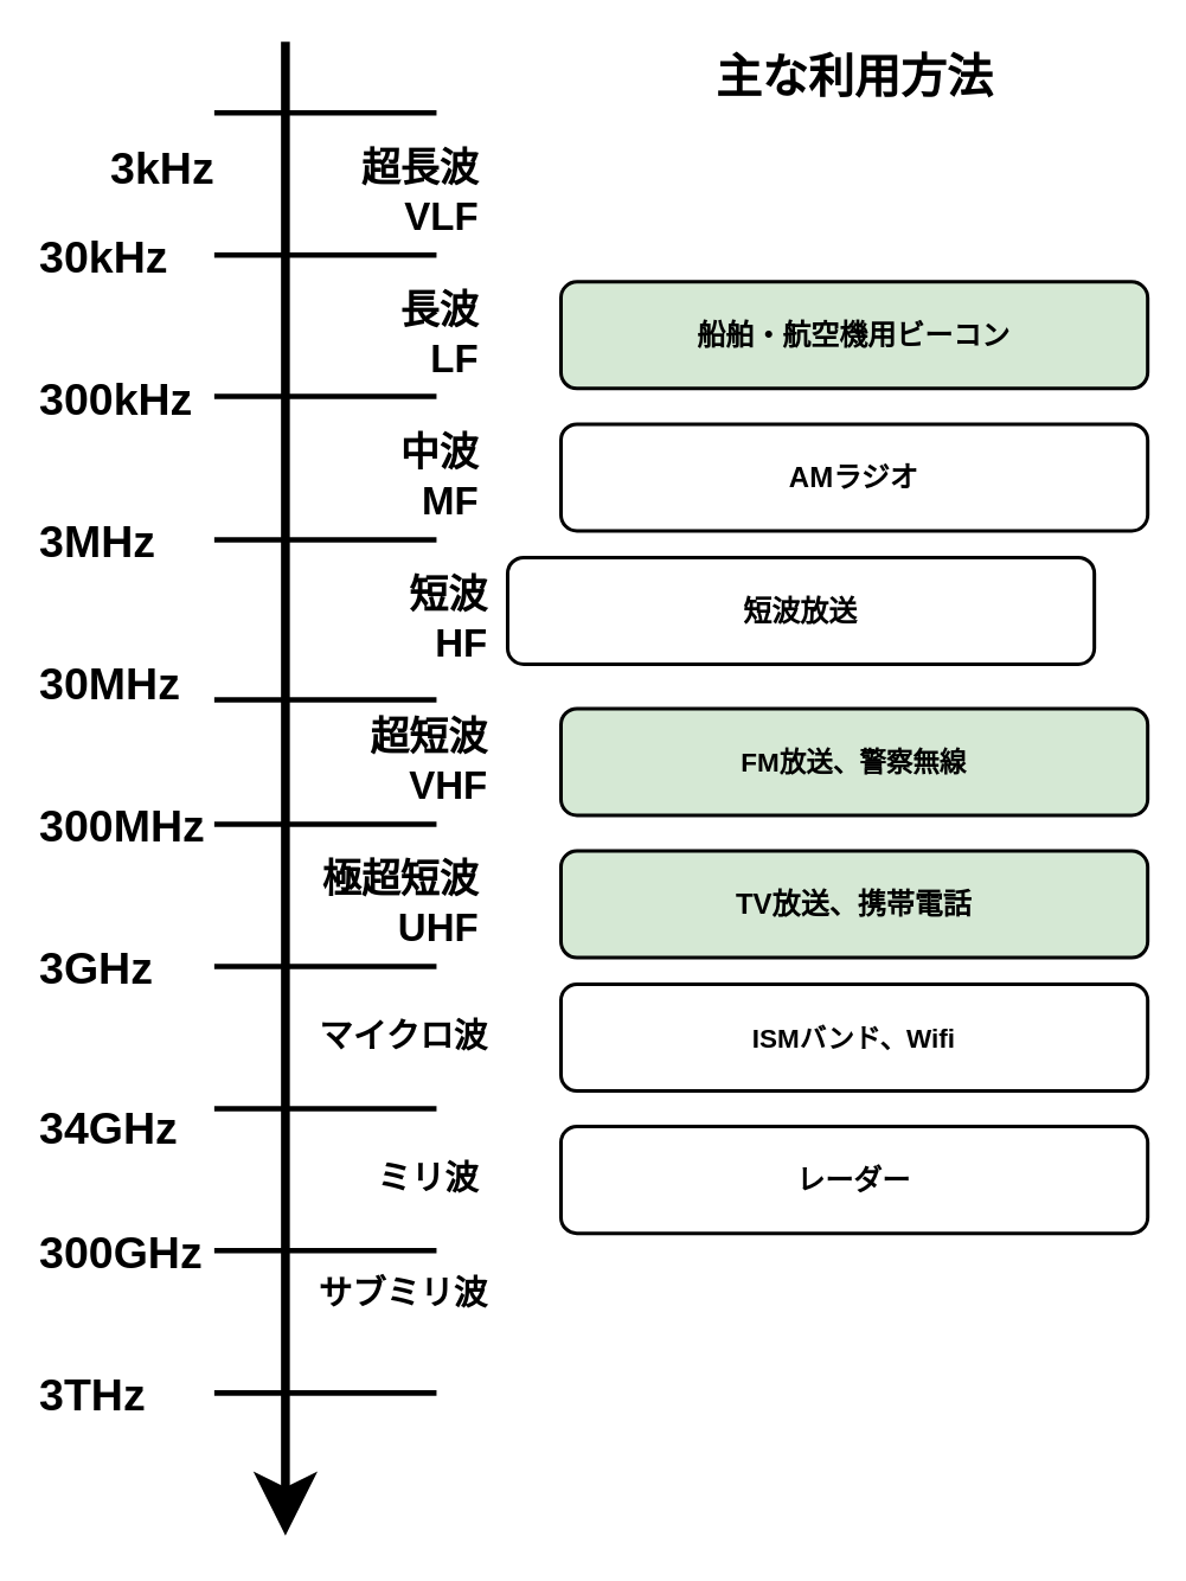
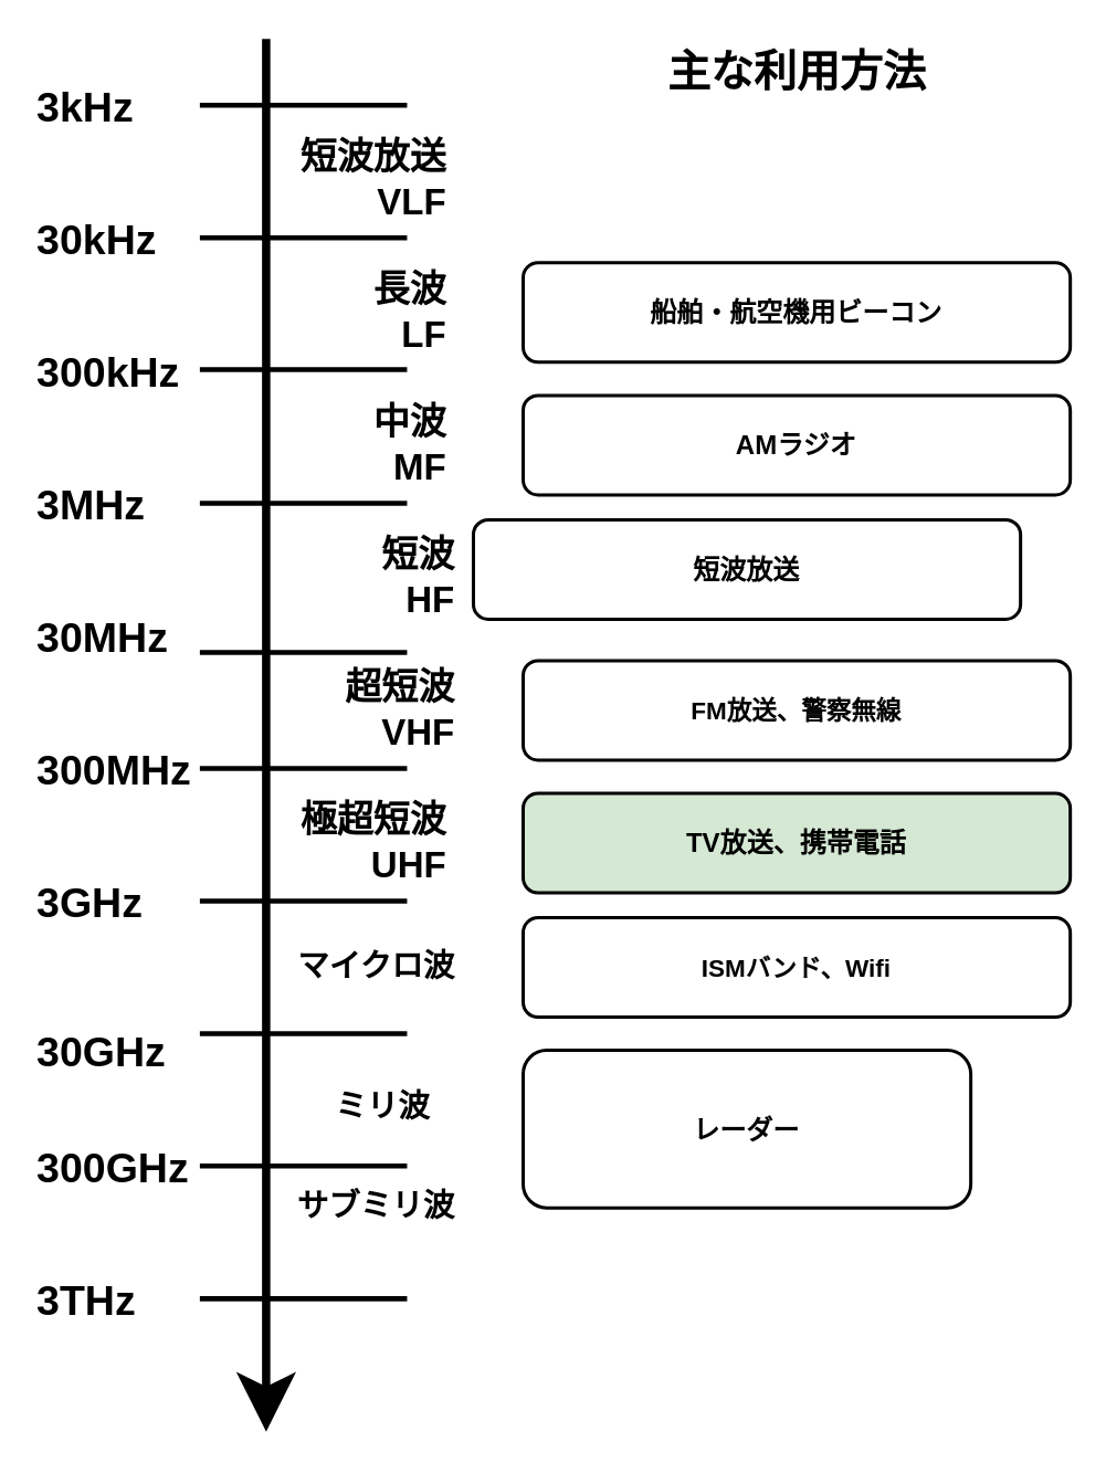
- <mxCell id="4" value="&lt;font&gt;3kHz&lt;/font&gt;" style="text;html=1;align=left;verticalAlign=middle;resizable=0;points=[];autosize=1;strokeColor=none;fillColor=none;strokeWidth=2;fontSize=25;fontStyle=1" vertex="1" parent="1"><mxGeometry x="60" y="70" width="80" height="40" as="geometry" /></mxCell>
+ <mxCell id="4" value="&lt;font&gt;3kHz&lt;/font&gt;" style="text;html=1;align=left;verticalAlign=middle;resizable=0;points=[];autosize=1;strokeColor=none;fillColor=none;strokeWidth=2;fontSize=25;fontStyle=1" vertex="1" parent="1"><mxGeometry x="20" y="40" width="80" height="40" as="geometry" /></mxCell>
- <mxCell id="13" value="&lt;font style=&quot;font-size: 22px;&quot;&gt;超長波&lt;/font&gt;&lt;div&gt;&lt;span style=&quot;font-size: 22px;&quot;&gt;VLF&lt;/span&gt;&lt;/div&gt;" style="text;html=1;align=right;verticalAlign=middle;resizable=0;points=[];autosize=1;strokeColor=none;fillColor=none;fontStyle=1" vertex="1" parent="1"><mxGeometry x="180" y="70" width="90" height="70" as="geometry" /></mxCell>
+ <mxCell id="13" value="&lt;font style=&quot;font-size: 22px;&quot;&gt;短波放送&lt;/font&gt;&lt;div&gt;&lt;span style=&quot;font-size: 22px;&quot;&gt;VLF&lt;/span&gt;&lt;/div&gt;" style="text;html=1;align=right;verticalAlign=middle;resizable=0;points=[];autosize=1;strokeColor=none;fillColor=none;fontStyle=1" vertex="1" parent="1"><mxGeometry x="180" y="70" width="90" height="70" as="geometry" /></mxCell>
- <mxCell id="34" value="&lt;font style=&quot;font-size: 16px;&quot;&gt;船舶・航空機用ビーコン&lt;/font&gt;" style="rounded=1;whiteSpace=wrap;html=1;strokeWidth=2;fontStyle=1;fillColor=#d5e8d4;" vertex="1" parent="1"><mxGeometry x="315" y="155" width="330" height="60" as="geometry" /></mxCell>
+ <mxCell id="34" value="&lt;font style=&quot;font-size: 16px;&quot;&gt;船舶・航空機用ビーコン&lt;/font&gt;" style="rounded=1;whiteSpace=wrap;html=1;strokeWidth=2;fontStyle=1" vertex="1" parent="1"><mxGeometry x="315" y="155" width="330" height="60" as="geometry" /></mxCell>
- <mxCell id="33" value="FM放送、警察無線" style="rounded=1;whiteSpace=wrap;html=1;strokeWidth=2;fontStyle=1;fontSize=15;fillColor=#d5e8d4;" vertex="1" parent="1"><mxGeometry x="315" y="395" width="330" height="60" as="geometry" /></mxCell>
+ <mxCell id="33" value="FM放送、警察無線" style="rounded=1;whiteSpace=wrap;html=1;strokeWidth=2;fontStyle=1;fontSize=15;" vertex="1" parent="1"><mxGeometry x="315" y="395" width="330" height="60" as="geometry" /></mxCell>
- <mxCell id="11" value="&lt;font&gt;34GHz&lt;/font&gt;" style="text;html=1;align=left;verticalAlign=middle;resizable=0;points=[];autosize=1;strokeColor=none;fillColor=none;strokeWidth=2;fontSize=25;fontStyle=1" vertex="1" parent="1"><mxGeometry x="20" y="610" width="100" height="40" as="geometry" /></mxCell>
+ <mxCell id="11" value="&lt;font&gt;30GHz&lt;/font&gt;" style="text;html=1;align=left;verticalAlign=middle;resizable=0;points=[];autosize=1;strokeColor=none;fillColor=none;strokeWidth=2;fontSize=25;fontStyle=1" vertex="1" parent="1"><mxGeometry x="20" y="610" width="100" height="40" as="geometry" /></mxCell>
- <mxCell id="20" value="&lt;font&gt;ミリ波&lt;/font&gt;" style="text;html=1;align=right;verticalAlign=middle;resizable=0;points=[];autosize=1;strokeColor=none;fillColor=none;fontSize=19;fontStyle=1" vertex="1" parent="1"><mxGeometry x="190" y="640" width="80" height="40" as="geometry" /></mxCell>
+ <mxCell id="20" value="&lt;font&gt;ミリ波&lt;/font&gt;" style="text;html=1;align=right;verticalAlign=middle;resizable=0;points=[];autosize=1;strokeColor=none;fillColor=none;fontSize=19;fontStyle=1" vertex="1" parent="1"><mxGeometry x="180" y="645" width="80" height="40" as="geometry" /></mxCell>
- <mxCell id="37" value="レーダー" style="rounded=1;whiteSpace=wrap;html=1;strokeWidth=2;fontStyle=1;fontSize=16;" vertex="1" parent="1"><mxGeometry x="315" y="630" width="330" height="60" as="geometry" /></mxCell>
+ <mxCell id="37" value="レーダー" style="rounded=1;whiteSpace=wrap;html=1;strokeWidth=2;fontStyle=1;fontSize=16;" vertex="1" parent="1"><mxGeometry x="315" y="630" width="270" height="95" as="geometry" /></mxCell>
